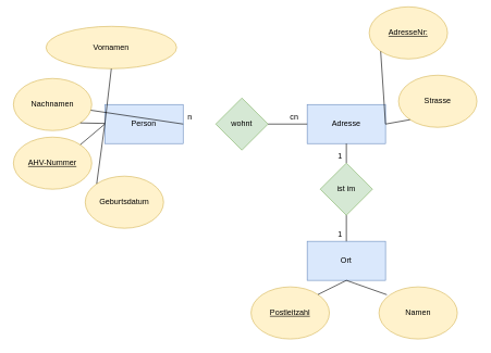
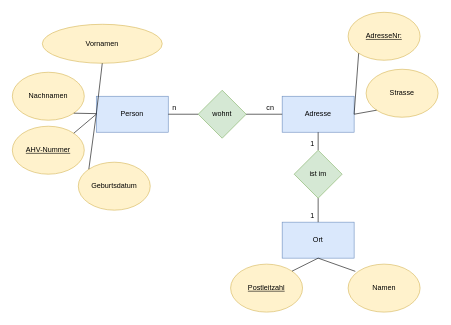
- <mxCell id="29" value="&lt;u&gt;AdresseNr:&lt;/u&gt;" style="ellipse;whiteSpace=wrap;html=1;fillColor=#fff2cc;strokeColor=#d6b656;" vertex="1" parent="1"><mxGeometry x="565" y="10" width="120" height="80" as="geometry" /></mxCell>
+ <mxCell id="29" value="&lt;u&gt;AdresseNr:&lt;/u&gt;" style="ellipse;whiteSpace=wrap;html=1;fillColor=#fff2cc;strokeColor=#d6b656;" vertex="1" parent="1"><mxGeometry x="580" y="20" width="120" height="80" as="geometry" /></mxCell>
- <mxCell id="17" value="" style="endArrow=none;html=1;rounded=0;exitX=1;exitY=0.5;exitDx=0;exitDy=0;" parent="1" source="2" target="6" edge="1"><mxGeometry width="50" height="50" relative="1" as="geometry"><mxPoint x="360" y="260" as="sourcePoint" /><mxPoint x="410" y="210" as="targetPoint" /></mxGeometry></mxCell>
+ <mxCell id="17" value="" style="endArrow=none;html=1;rounded=0;exitX=1;exitY=0.5;exitDx=0;exitDy=0;entryX=0;entryY=0.5;entryDx=0;entryDy=0;" parent="1" source="2" target="12" edge="1"><mxGeometry width="50" height="50" relative="1" as="geometry"><mxPoint x="360" y="260" as="sourcePoint" /><mxPoint x="410" y="210" as="targetPoint" /></mxGeometry></mxCell>
